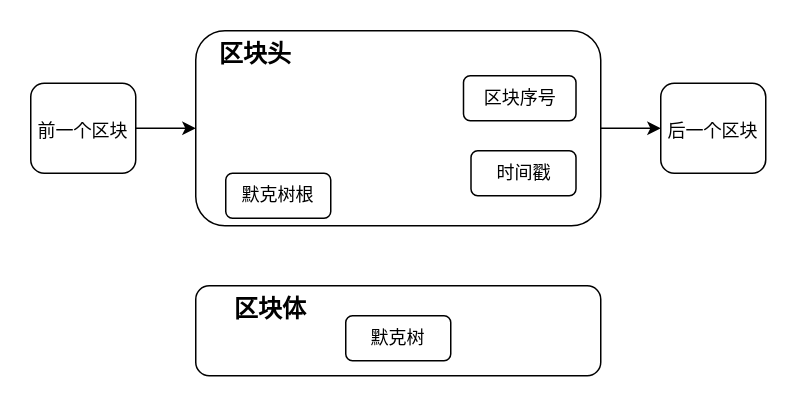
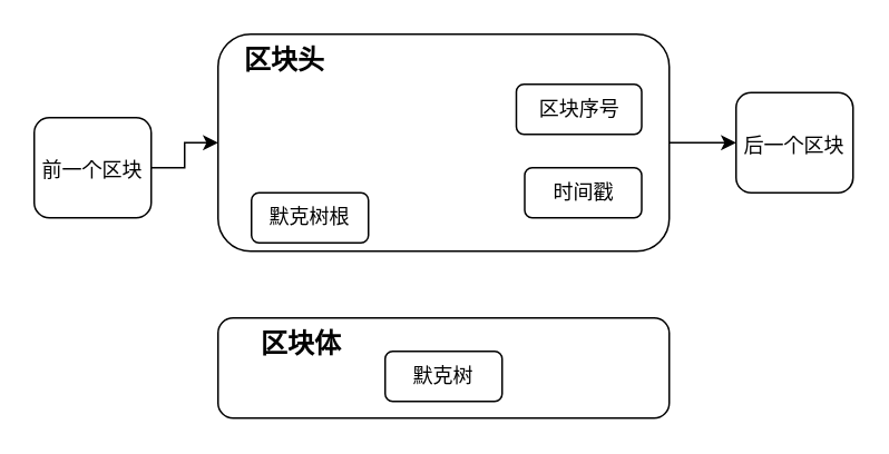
- <mxCell id="10" value="&lt;font style=&quot;font-size: 12px;&quot;&gt;前一个区块&lt;/font&gt;" style="rounded=1;whiteSpace=wrap;html=1;fontSize=16;fillColor=default;" parent="1" vertex="1"><mxGeometry x="20" y="55" width="70" height="60" as="geometry" /></mxCell>
+ <mxCell id="10" value="&lt;font style=&quot;font-size: 12px;&quot;&gt;前一个区块&lt;/font&gt;" style="rounded=1;whiteSpace=wrap;html=1;fontSize=16;fillColor=default;" parent="1" vertex="1"><mxGeometry x="20" y="70" width="70" height="60" as="geometry" /></mxCell>
